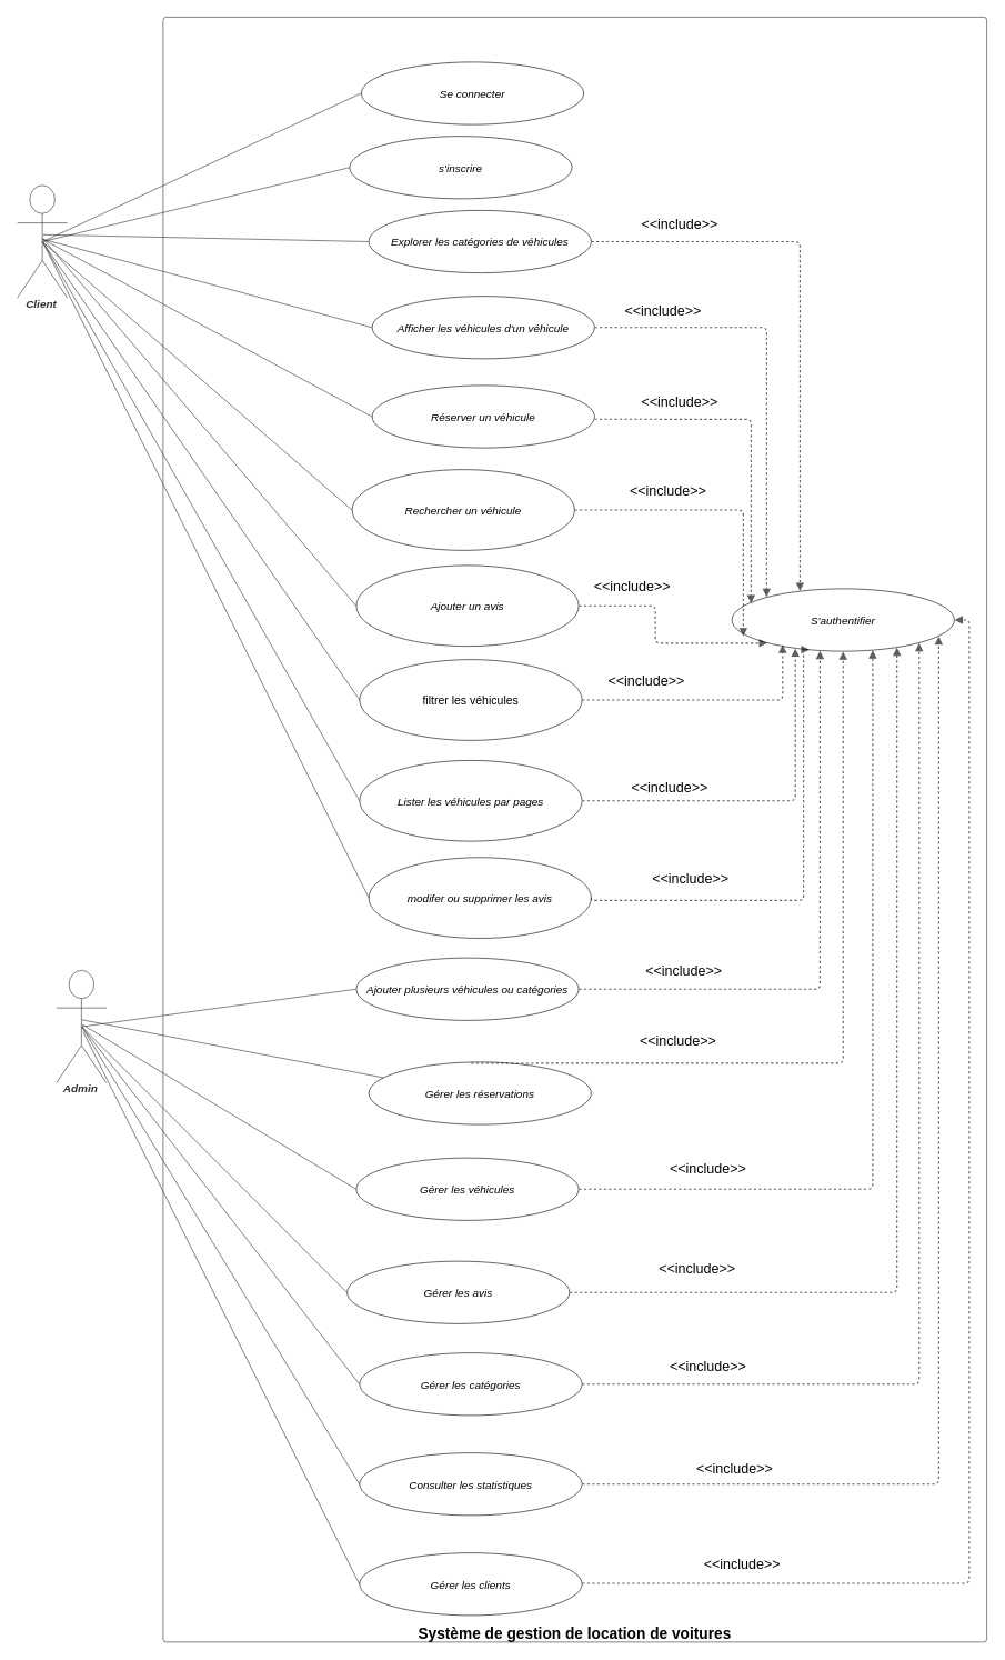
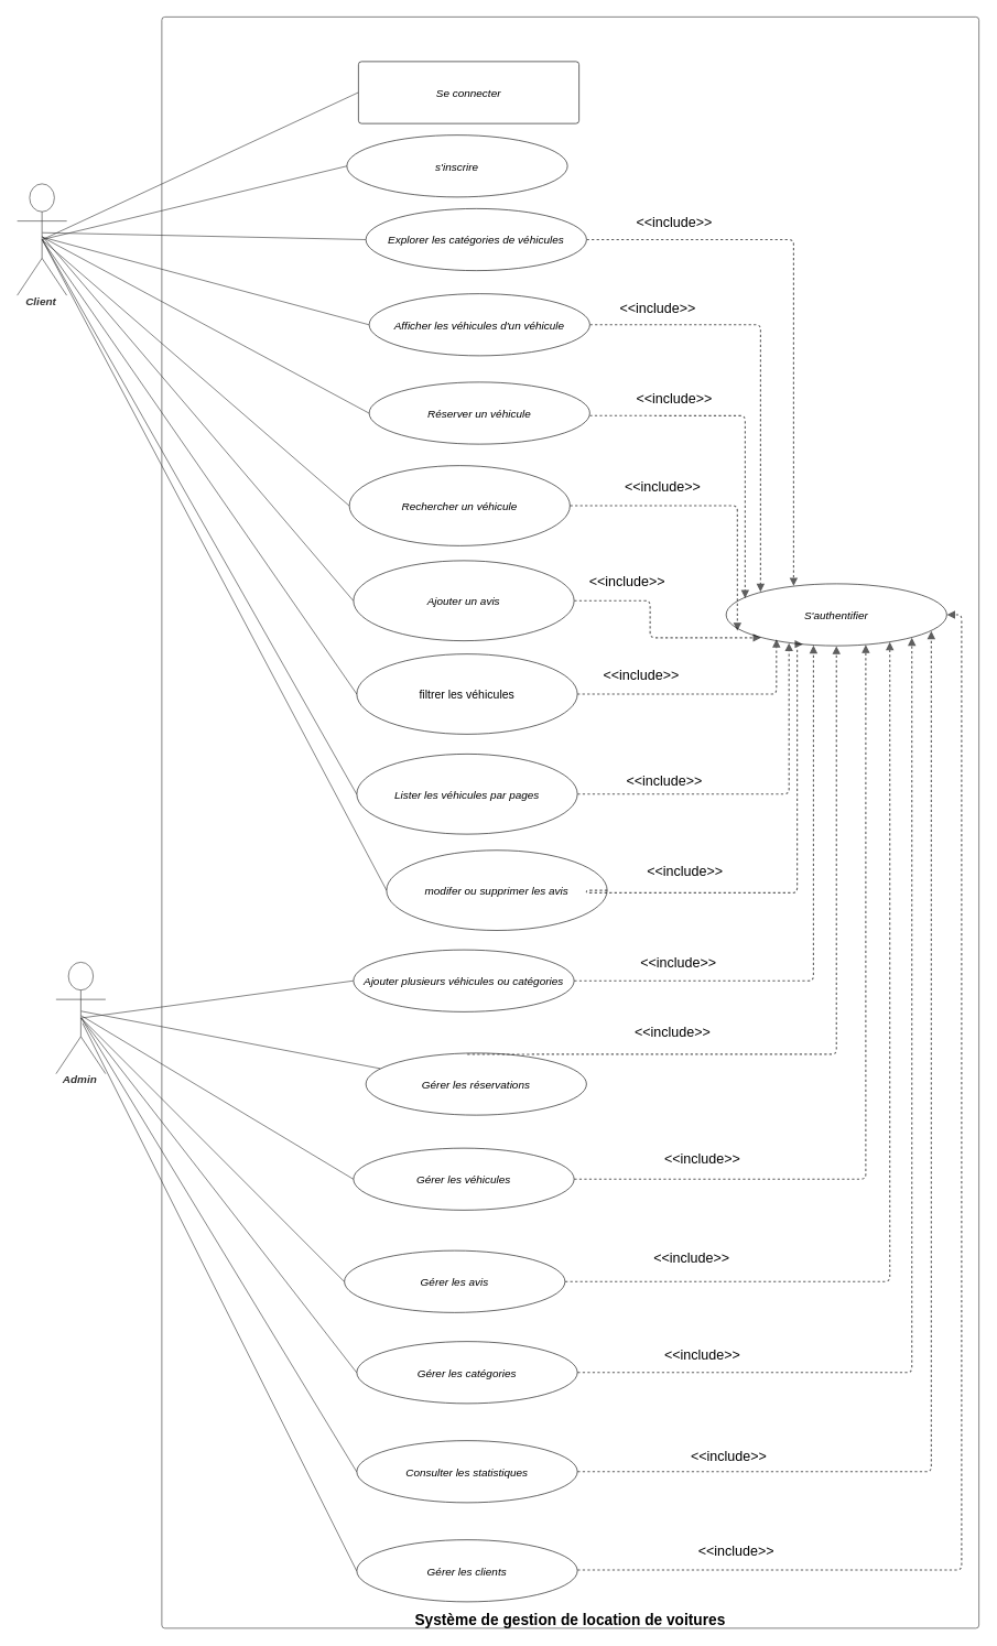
- <mxCell id="3" value="Se connecter" style="html=1;overflow=block;blockSpacing=1;whiteSpace=wrap;ellipse;fontSize=13.3;fontStyle=2;align=center;spacing=0;verticalAlign=middle;strokeOpacity=100;fillOpacity=0;rounded=1;absoluteArcSize=1;arcSize=7.5;fillColor=#000000;strokeWidth=0.8;lucidId=CK0E9Hf3wBpa;" vertex="1" parent="2"><mxGeometry x="238" y="54" width="267" height="75" as="geometry" /></mxCell>
+ <mxCell id="3" value="Se connecter" style="html=1;overflow=block;blockSpacing=1;whiteSpace=wrap;fontSize=13.3;fontStyle=2;align=center;spacing=0;verticalAlign=middle;strokeOpacity=100;fillOpacity=0;absoluteArcSize=1;arcSize=7.5;fillColor=#000000;strokeWidth=0.8;lucidId=CK0E9Hf3wBpa;rounded=1;" vertex="1" parent="2"><mxGeometry x="238" y="54" width="267" height="75" as="geometry" /></mxCell>
- <mxCell id="44" value="modifer ou supprimer les avis" style="html=1;overflow=block;blockSpacing=1;whiteSpace=wrap;ellipse;fontSize=13.3;fontStyle=2;align=center;spacing=0;verticalAlign=middle;strokeOpacity=100;fillOpacity=0;rounded=1;absoluteArcSize=1;arcSize=7.5;fillColor=#000000;strokeWidth=0.8;lucidId=a50EUzltQLbh;" vertex="1" parent="2"><mxGeometry x="247" y="1008.5" width="267" height="97" as="geometry" /></mxCell>
+ <mxCell id="44" value="modifer ou supprimer les avis" style="html=1;overflow=block;blockSpacing=1;whiteSpace=wrap;ellipse;fontSize=13.3;fontStyle=2;align=center;spacing=0;verticalAlign=middle;strokeOpacity=100;fillOpacity=0;rounded=1;absoluteArcSize=1;arcSize=7.5;fillColor=#000000;strokeWidth=0.8;lucidId=a50EUzltQLbh;" vertex="1" parent="2"><mxGeometry x="272" y="1008.5" width="267" height="97" as="geometry" /></mxCell>
